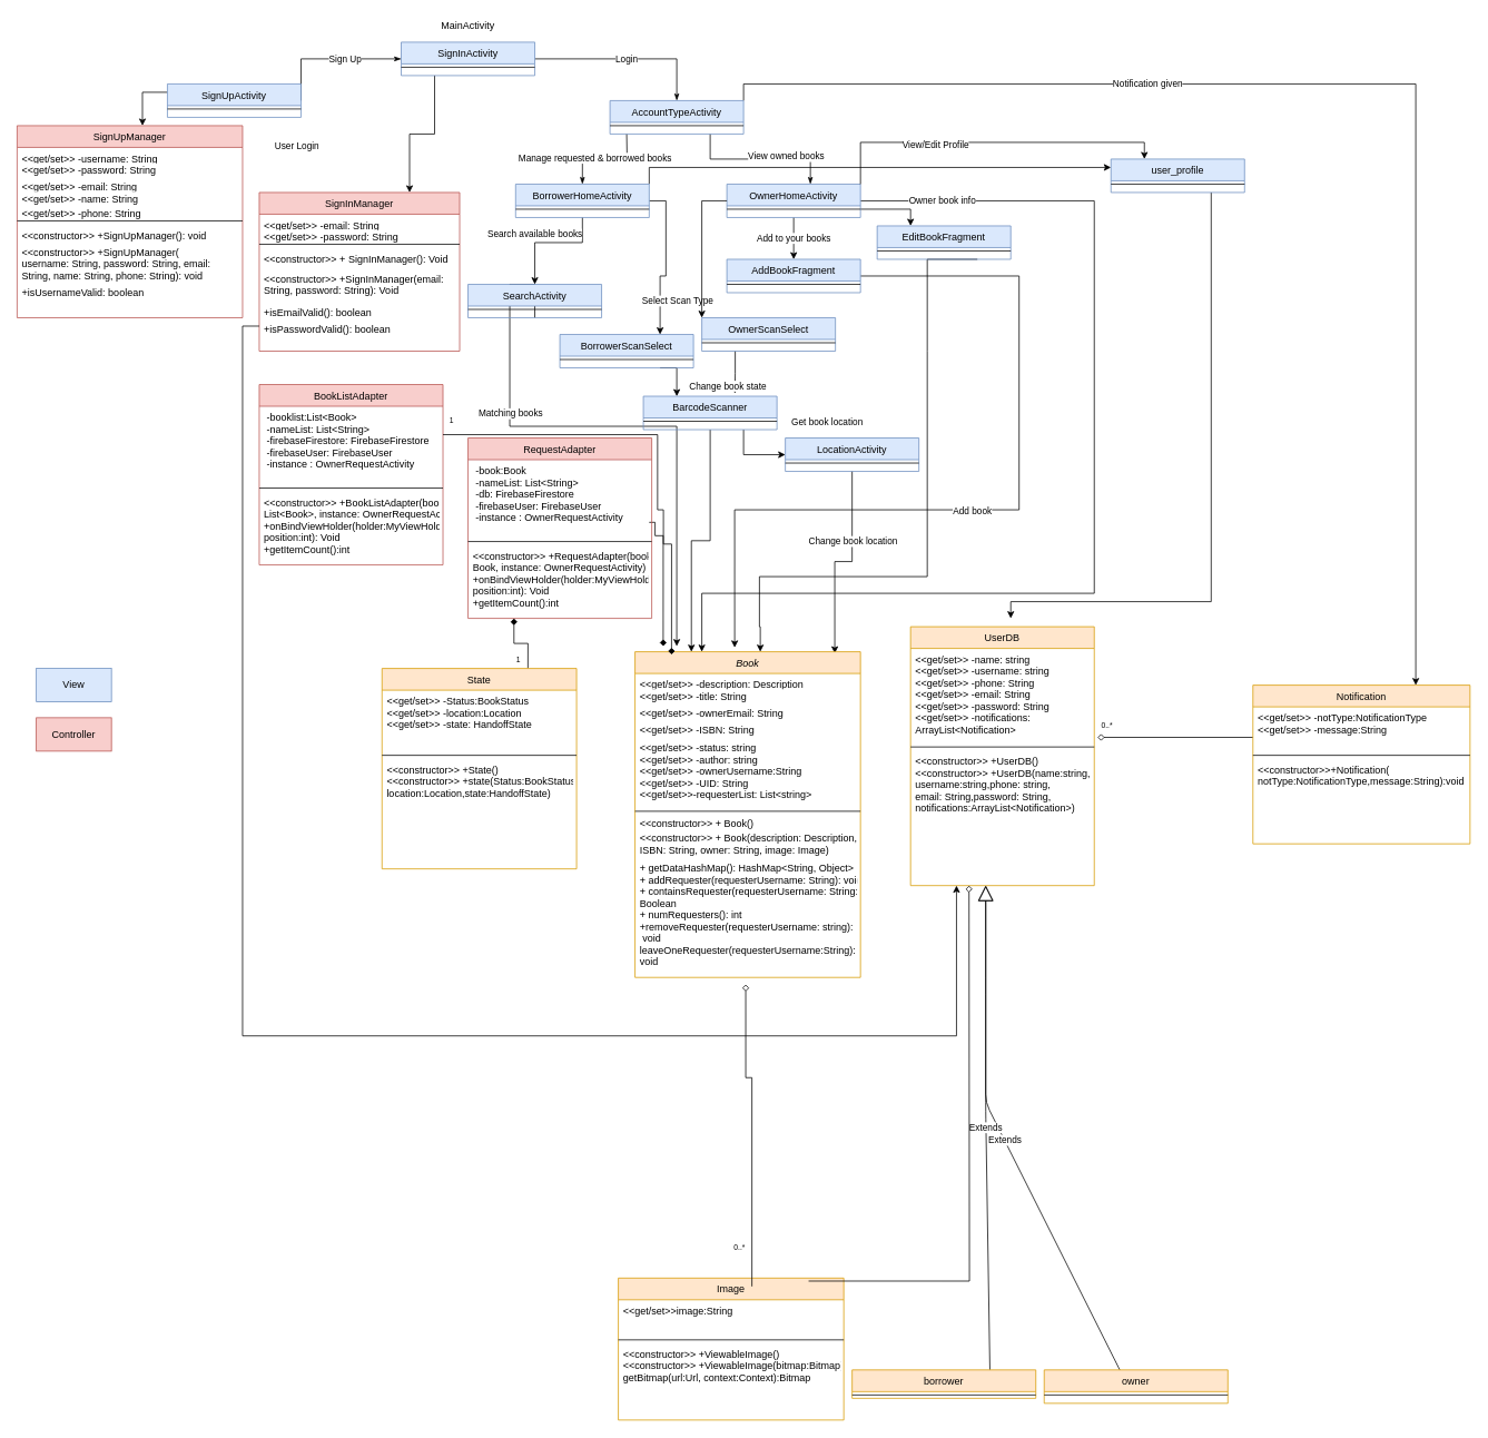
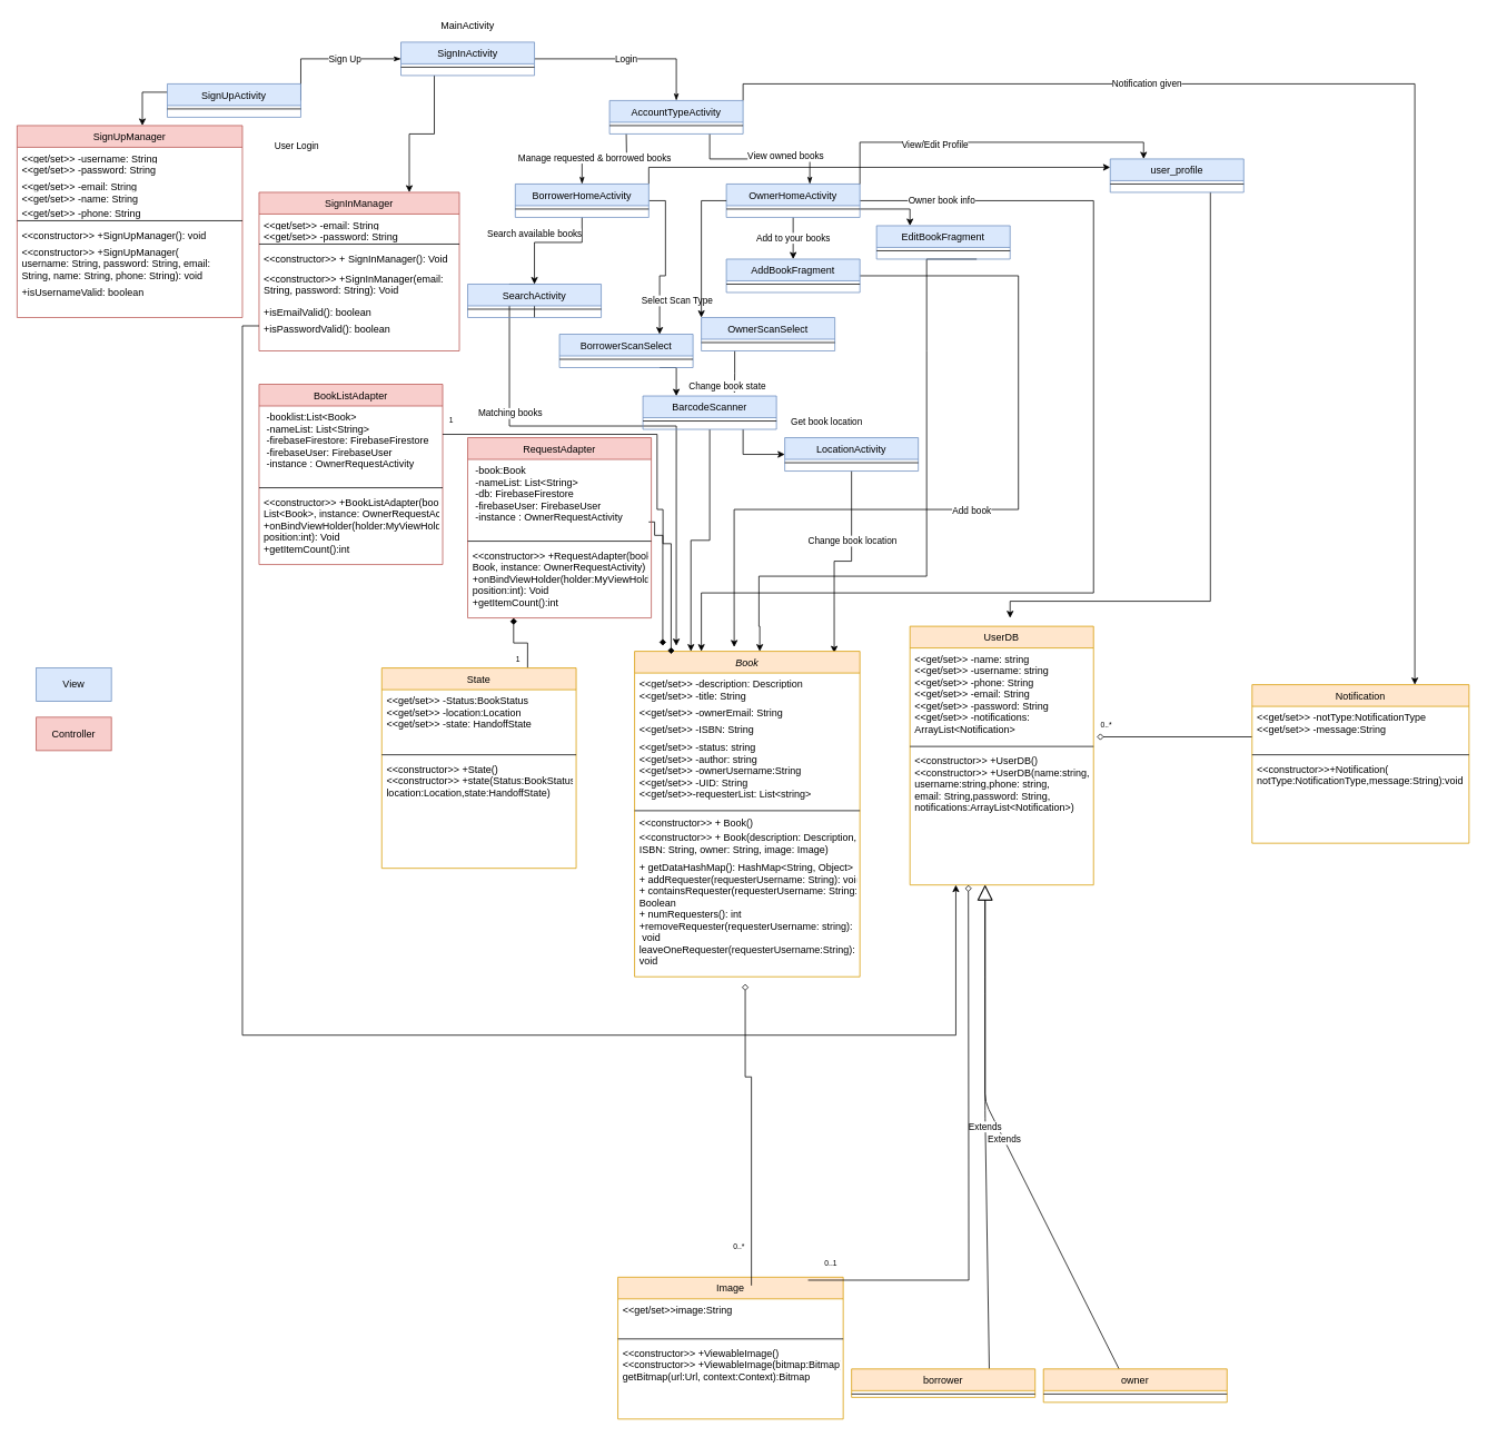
+ <mxCell id="94" value="0..1" style="text;html=1;align=center;verticalAlign=middle;resizable=0;points=[];autosize=1;fontSize=9;" parent="1" vertex="1"><mxGeometry x="980" y="1504" width="30" height="20" as="geometry" /></mxCell>
